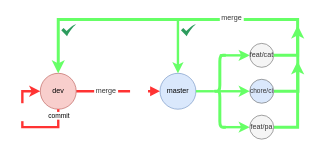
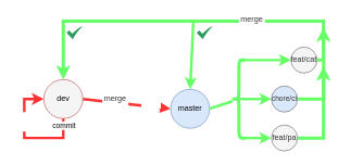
- <mxCell id="10" value="feat/cat" style="ellipse;whiteSpace=wrap;html=1;aspect=fixed;fillColor=#f5f5f5;strokeColor=#666666;fontColor=#333333;" vertex="1" parent="1"><mxGeometry x="416" y="72" width="40" height="40" as="geometry" /></mxCell>
+ <mxCell id="10" value="feat/cat" style="ellipse;whiteSpace=wrap;html=1;aspect=fixed;fillColor=#f5f5f5;strokeColor=#666666;fontColor=#333333;" vertex="1" parent="1"><mxGeometry x="446" y="72" width="40" height="40" as="geometry" /></mxCell>
- <mxCell id="3" value="dev" style="ellipse;whiteSpace=wrap;html=1;aspect=fixed;fillColor=#f8cecc;strokeColor=#b85450;" vertex="1" parent="1"><mxGeometry x="66" y="122" width="60" height="60" as="geometry" /></mxCell>
+ <mxCell id="3" value="dev" style="ellipse;whiteSpace=wrap;html=1;aspect=fixed;fillColor=#f5f5f5;strokeColor=#b85450;" vertex="1" parent="1"><mxGeometry x="66" y="122" width="60" height="60" as="geometry" /></mxCell>
- <mxCell id="4" value="master" style="ellipse;whiteSpace=wrap;html=1;aspect=fixed;fillColor=#dae8fc;strokeColor=#6c8ebf;" vertex="1" parent="1"><mxGeometry x="266" y="122" width="60" height="60" as="geometry" /></mxCell>
+ <mxCell id="4" value="master" style="ellipse;whiteSpace=wrap;html=1;aspect=fixed;fillColor=#dae8fc;strokeColor=#6c8ebf;" vertex="1" parent="1"><mxGeometry x="261" y="137" width="60" height="60" as="geometry" /></mxCell>
